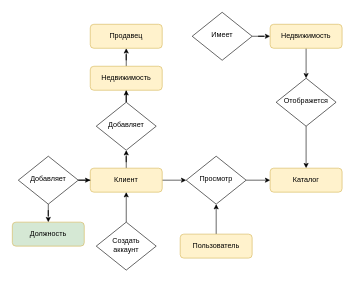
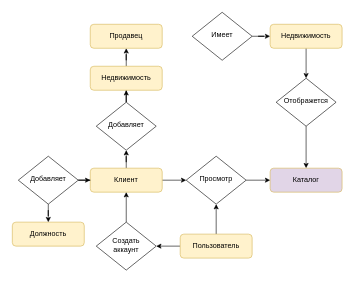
- <mxCell id="9" value="Каталог" style="rounded=1;whiteSpace=wrap;html=1;fontSize=12;glass=0;strokeWidth=1;shadow=0;fillColor=#fff2cc;strokeColor=#d6b656;" vertex="1" parent="1"><mxGeometry x="450" y="280" width="120" height="40" as="geometry" /></mxCell>
+ <mxCell id="9" value="Каталог" style="rounded=1;whiteSpace=wrap;html=1;fontSize=12;glass=0;strokeWidth=1;shadow=0;fillColor=#e1d5e7;strokeColor=#d6b656;" vertex="1" parent="1"><mxGeometry x="450" y="280" width="120" height="40" as="geometry" /></mxCell>
- <mxCell id="17" value="Должность" style="rounded=1;whiteSpace=wrap;html=1;fontSize=12;glass=0;strokeWidth=1;shadow=0;fillColor=#d5e8d4;strokeColor=#d6b656;" vertex="1" parent="1"><mxGeometry x="20" y="370" width="120" height="40" as="geometry" /></mxCell>
+ <mxCell id="17" value="Должность" style="rounded=1;whiteSpace=wrap;html=1;fontSize=12;glass=0;strokeWidth=1;shadow=0;fillColor=#fff2cc;strokeColor=#d6b656;" vertex="1" parent="1"><mxGeometry x="20" y="370" width="120" height="40" as="geometry" /></mxCell>
+ <mxCell id="22" style="edgeStyle=orthogonalEdgeStyle;rounded=0;orthogonalLoop=1;jettySize=auto;html=1;" edge="1" parent="1" source="23" target="27"><mxGeometry relative="1" as="geometry" /></mxCell>
